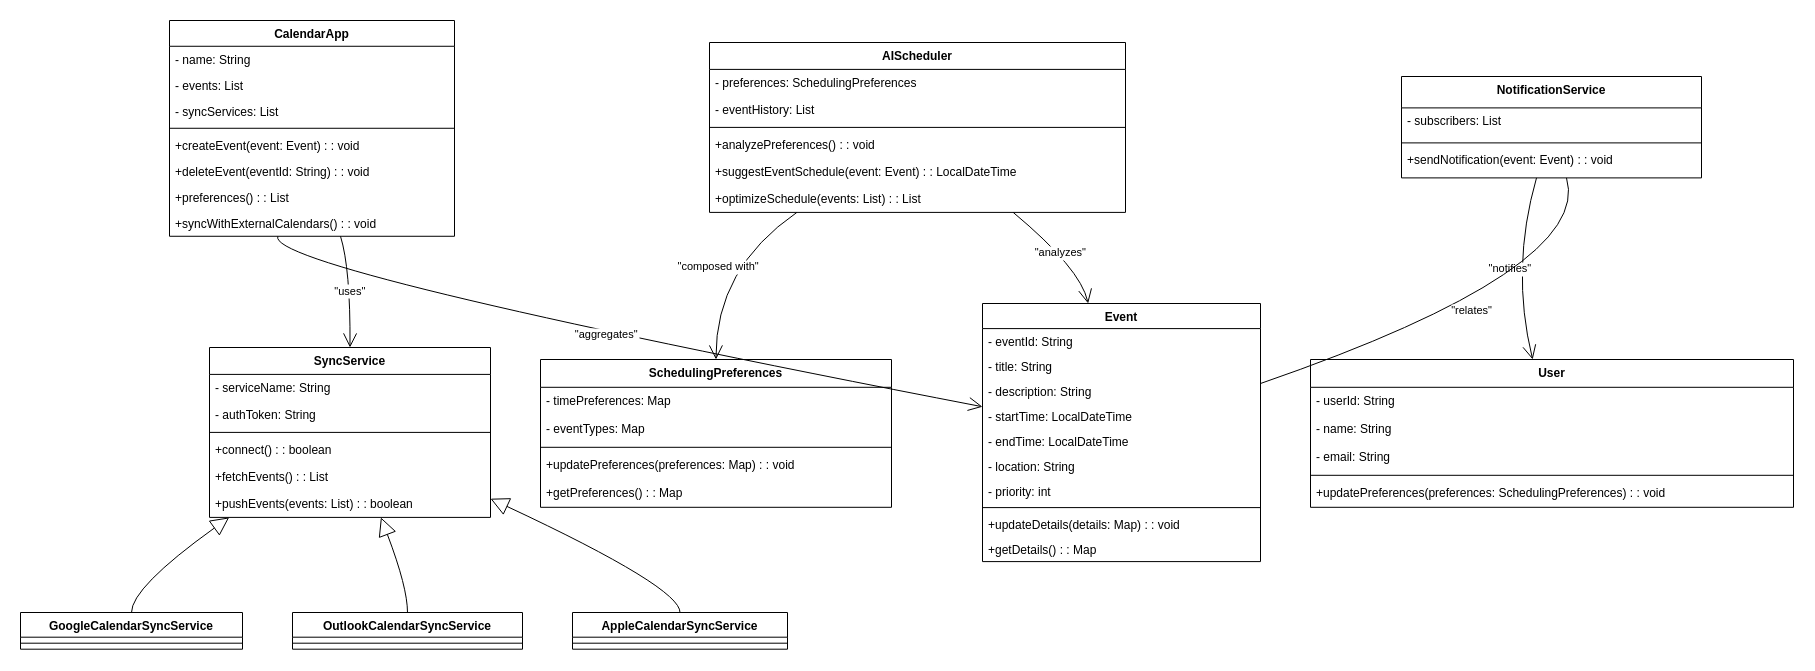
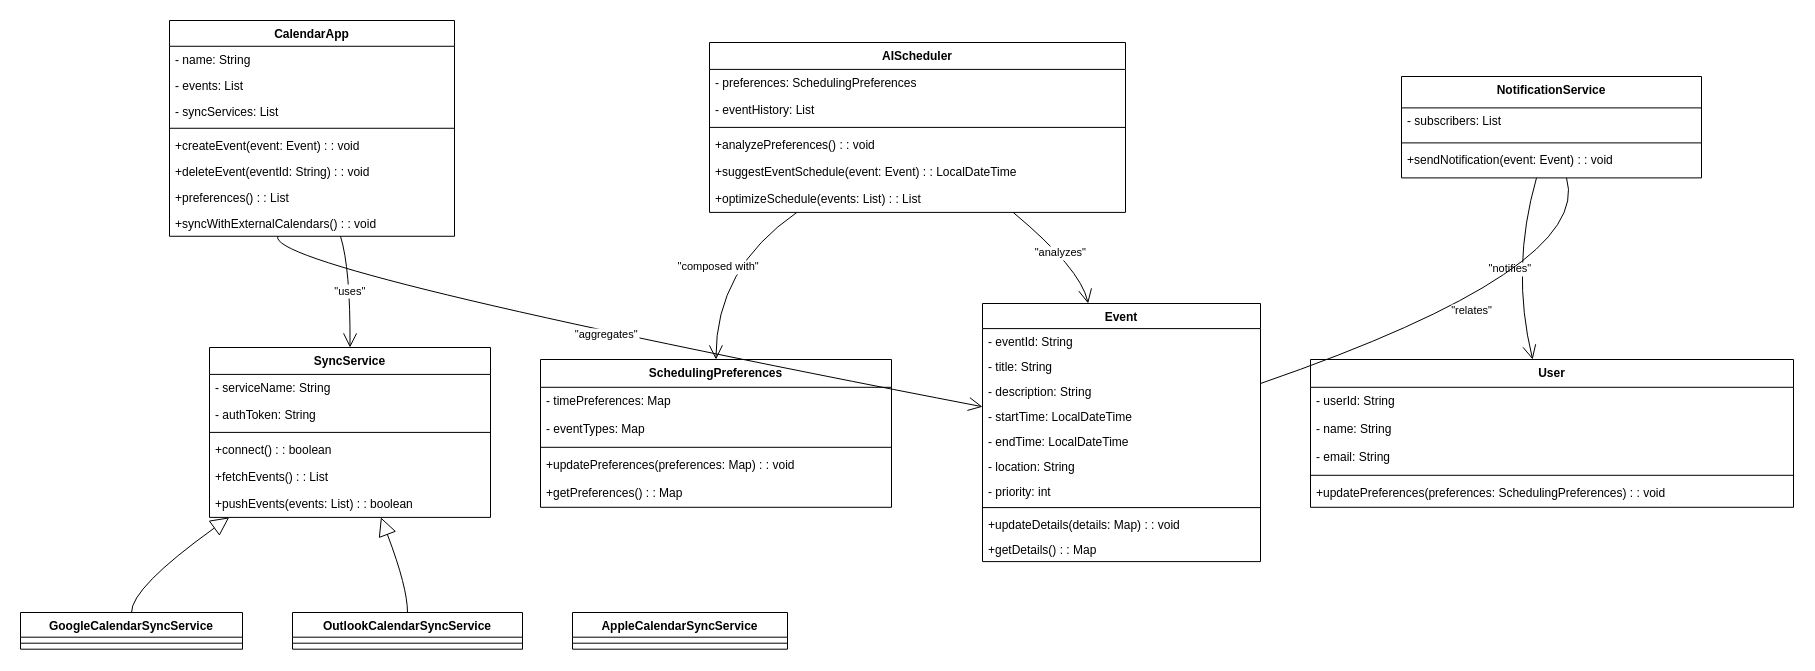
- <mxCell id="64" value="" style="curved=1;startArrow=block;startSize=16;startFill=0;endArrow=none;exitX=1;exitY=0.89;entryX=0.5;entryY=-0.01;rounded=0;" edge="1" parent="1" source="35" target="46"><mxGeometry relative="1" as="geometry"><Array as="points"><mxPoint x="680" y="587" /></Array></mxGeometry></mxCell>
